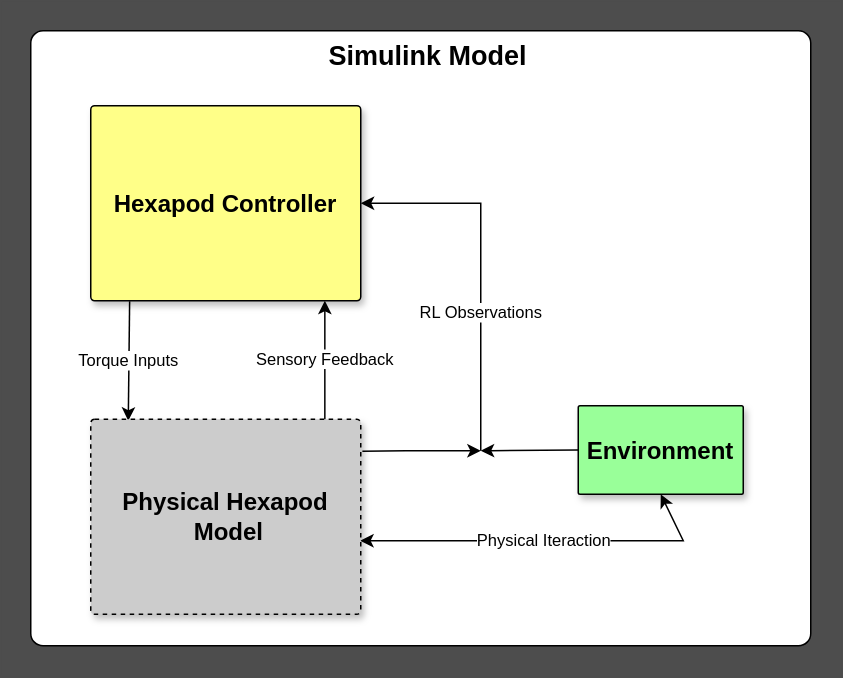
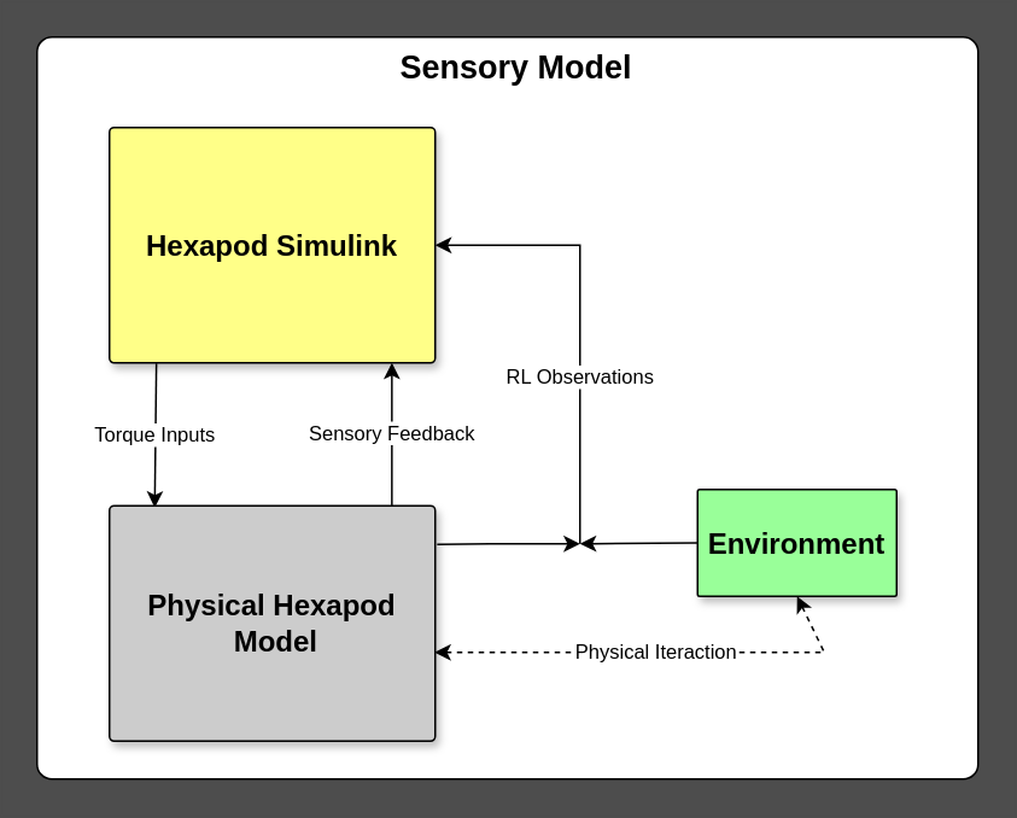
- <mxCell id="2" value="&lt;font style=&quot;font-size: 18px;&quot;&gt;&amp;nbsp; Simulink Model&lt;/font&gt;" style="rounded=1;whiteSpace=wrap;html=1;align=center;verticalAlign=top;arcSize=2;fontStyle=1;labelBackgroundColor=none;fontColor=#000000;strokeColor=#000000;" parent="1" vertex="1"><mxGeometry x="20" y="20" width="520" height="410" as="geometry" /></mxCell>
+ <mxCell id="2" value="&lt;font style=&quot;font-size: 18px;&quot;&gt;&amp;nbsp; Sensory Model&lt;/font&gt;" style="rounded=1;whiteSpace=wrap;html=1;align=center;verticalAlign=top;arcSize=2;fontStyle=1;labelBackgroundColor=none;fontColor=#000000;strokeColor=#000000;" parent="1" vertex="1"><mxGeometry x="20" y="20" width="520" height="410" as="geometry" /></mxCell>
- <mxCell id="4" value="Hexapod Controller" style="rounded=1;whiteSpace=wrap;html=1;align=center;verticalAlign=middle;arcSize=2;fontStyle=1;shadow=1;fontSize=16;fillColor=#FFFF88;fontColor=#000000;strokeColor=#000000;" parent="1" vertex="1"><mxGeometry x="60" y="70" width="180" height="130" as="geometry" /></mxCell>
+ <mxCell id="4" value="Hexapod Simulink" style="rounded=1;whiteSpace=wrap;html=1;align=center;verticalAlign=middle;arcSize=2;fontStyle=1;shadow=1;fontSize=16;fillColor=#FFFF88;fontColor=#000000;strokeColor=#000000;" parent="1" vertex="1"><mxGeometry x="60" y="70" width="180" height="130" as="geometry" /></mxCell>
- <mxCell id="8" value="Physical Hexapod&lt;br style=&quot;font-size: 16px;&quot;&gt;&amp;nbsp;Model" style="rounded=1;whiteSpace=wrap;html=1;align=center;verticalAlign=middle;arcSize=2;fontStyle=1;shadow=1;fontSize=16;fillColor=#CCCCCC;fontColor=#000000;strokeColor=#000000;dashed=1;" parent="1" vertex="1"><mxGeometry x="60" y="279" width="180" height="130" as="geometry" /></mxCell>
+ <mxCell id="8" value="Physical Hexapod&lt;br style=&quot;font-size: 16px;&quot;&gt;&amp;nbsp;Model" style="rounded=1;whiteSpace=wrap;html=1;align=center;verticalAlign=middle;arcSize=2;fontStyle=1;shadow=1;fontSize=16;fillColor=#CCCCCC;fontColor=#000000;strokeColor=#000000;" parent="1" vertex="1"><mxGeometry x="60" y="279" width="180" height="130" as="geometry" /></mxCell>
- <mxCell id="5" value="Physical Iteraction" style="endArrow=classic;startArrow=classic;html=1;rounded=0;exitX=0.998;exitY=0.623;exitDx=0;exitDy=0;entryX=0.5;entryY=1;entryDx=0;entryDy=0;verticalAlign=middle;align=center;exitPerimeter=0;fontColor=#000000;" parent="1" source="8" target="3" edge="1"><mxGeometry x="-0.023" width="50" height="50" relative="1" as="geometry"><mxPoint x="200" y="360" as="sourcePoint" /><mxPoint x="270" y="320" as="targetPoint" /><Array as="points"><mxPoint x="325" y="360" /><mxPoint x="455" y="360" /></Array><mxPoint as="offset" /></mxGeometry></mxCell>
+ <mxCell id="5" value="Physical Iteraction" style="endArrow=classic;startArrow=classic;html=1;rounded=0;exitX=0.998;exitY=0.623;exitDx=0;exitDy=0;entryX=0.5;entryY=1;entryDx=0;entryDy=0;verticalAlign=middle;align=center;exitPerimeter=0;fontColor=#000000;dashed=1;" parent="1" source="8" target="3" edge="1"><mxGeometry x="-0.023" width="50" height="50" relative="1" as="geometry"><mxPoint x="200" y="360" as="sourcePoint" /><mxPoint x="270" y="320" as="targetPoint" /><Array as="points"><mxPoint x="325" y="360" /><mxPoint x="455" y="360" /></Array><mxPoint as="offset" /></mxGeometry></mxCell>
